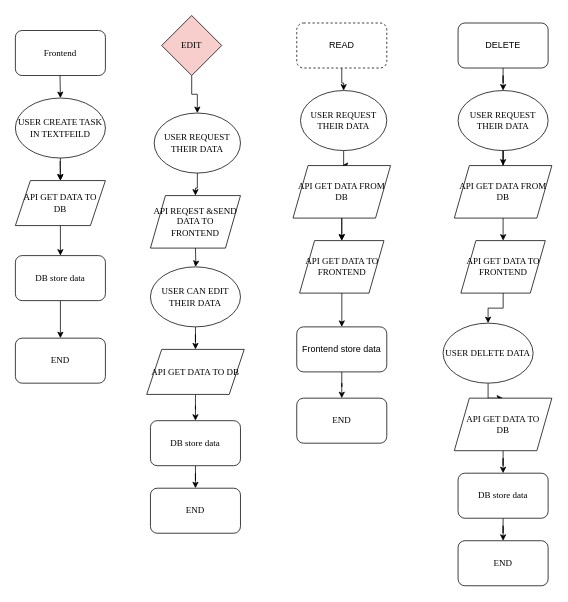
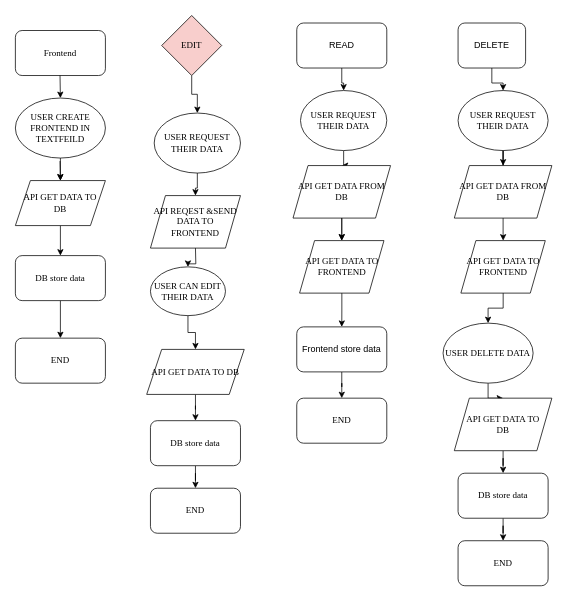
- <mxCell id="4" value="READ" style="rounded=1;whiteSpace=wrap;html=1;dashed=1;" parent="1" vertex="1"><mxGeometry x="395" y="30" width="120" height="60" as="geometry" /></mxCell>
+ <mxCell id="4" value="READ" style="rounded=1;whiteSpace=wrap;html=1;" parent="1" vertex="1"><mxGeometry x="395" y="30" width="120" height="60" as="geometry" /></mxCell>
- <mxCell id="6" value="DELETE" style="rounded=1;whiteSpace=wrap;html=1;" parent="1" vertex="1"><mxGeometry x="610" y="30" width="120" height="60" as="geometry" /></mxCell>
+ <mxCell id="6" value="DELETE" style="rounded=1;whiteSpace=wrap;html=1;" parent="1" vertex="1"><mxGeometry x="610" y="30" width="90" height="60" as="geometry" /></mxCell>
- <mxCell id="9" value="USER CREATE TASK IN TEXTFEILD" style="ellipse;whiteSpace=wrap;html=1;fontFamily=Tahoma;" parent="1" vertex="1"><mxGeometry x="20" y="130" width="120" height="80" as="geometry" /></mxCell>
+ <mxCell id="9" value="USER CREATE FRONTEND IN TEXTFEILD" style="ellipse;whiteSpace=wrap;html=1;fontFamily=Tahoma;" parent="1" vertex="1"><mxGeometry x="20" y="130" width="120" height="80" as="geometry" /></mxCell>
- <mxCell id="18" value="USER CAN EDIT THEIR DATA" style="ellipse;whiteSpace=wrap;html=1;fontFamily=Tahoma;" parent="1" vertex="1"><mxGeometry x="200" y="355" width="120" height="80" as="geometry" /></mxCell>
+ <mxCell id="18" value="USER CAN EDIT THEIR DATA" style="ellipse;whiteSpace=wrap;html=1;fontFamily=Tahoma;" parent="1" vertex="1"><mxGeometry x="200" y="355" width="100" height="65" as="geometry" /></mxCell>
